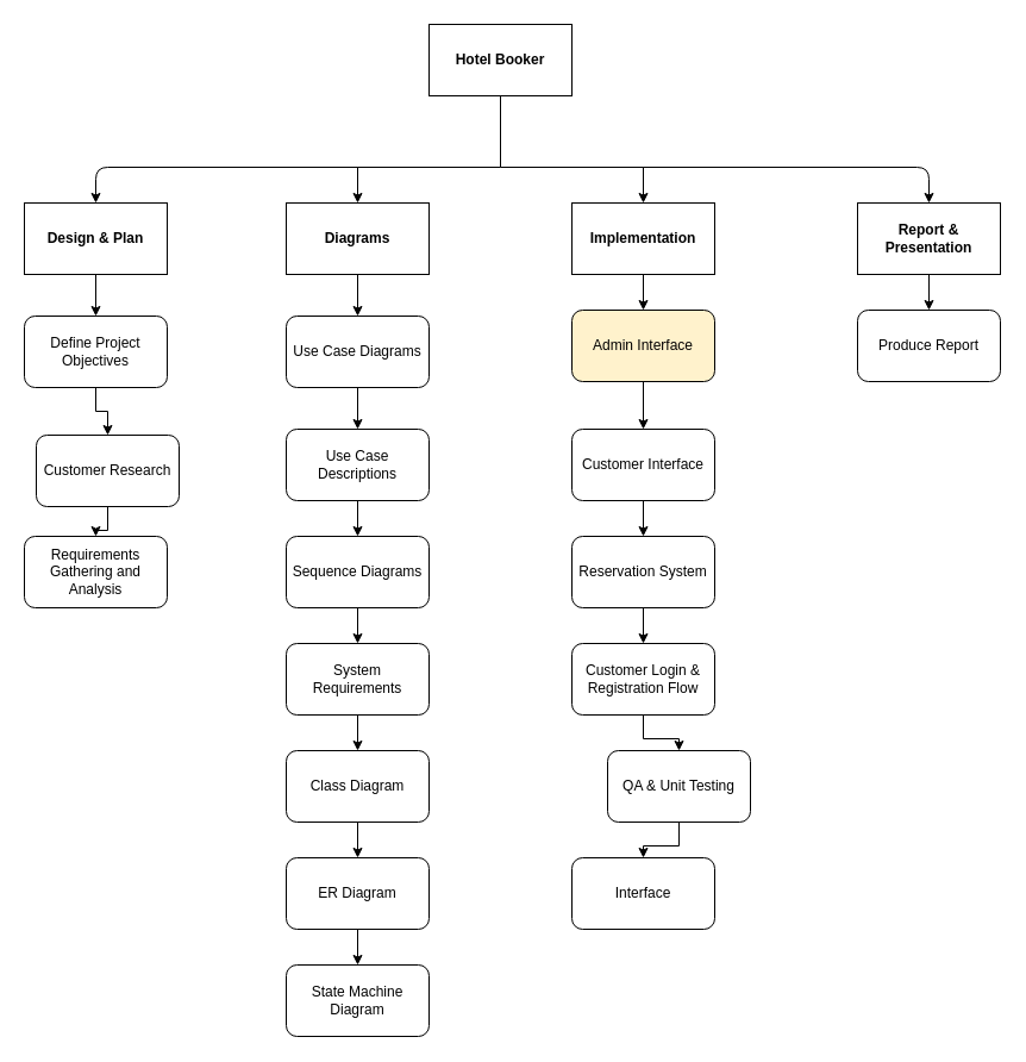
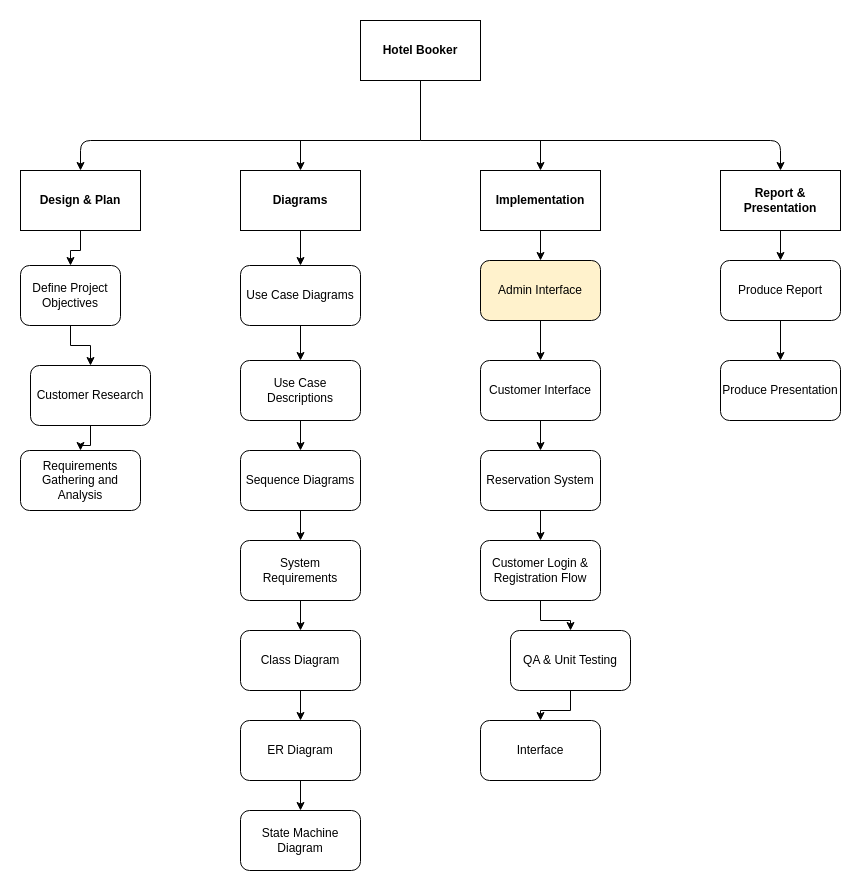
- <mxCell id="17" value="Define Project Objectives" style="rounded=1;whiteSpace=wrap;html=1;" vertex="1" parent="1"><mxGeometry x="20" y="265" width="120" height="60" as="geometry" /></mxCell>
+ <mxCell id="17" value="Define Project Objectives" style="rounded=1;whiteSpace=wrap;html=1;" vertex="1" parent="1"><mxGeometry x="20" y="265" width="100" height="60" as="geometry" /></mxCell>
+ <mxCell id="45" style="edgeStyle=orthogonalEdgeStyle;rounded=0;orthogonalLoop=1;jettySize=auto;html=1;entryX=0.5;entryY=0;entryDx=0;entryDy=0;" edge="1" parent="1" source="46" target="47"><mxGeometry relative="1" as="geometry" /></mxCell>
+ <mxCell id="47" value="Produce Presentation" style="rounded=1;whiteSpace=wrap;html=1;" vertex="1" parent="1"><mxGeometry x="720" y="360" width="120" height="60" as="geometry" /></mxCell>
